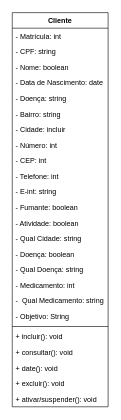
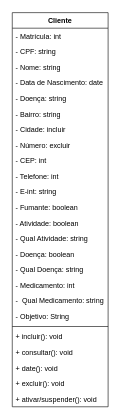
- <mxCell id="5" value="- Nome: boolean" style="text;strokeColor=none;fillColor=none;align=left;verticalAlign=top;spacingLeft=4;spacingRight=4;overflow=hidden;rotatable=0;points=[[0,0.5],[1,0.5]];portConstraint=eastwest;" vertex="1" parent="2"><mxGeometry y="78" width="160" height="26" as="geometry" /></mxCell>
+ <mxCell id="5" value="- Nome: string" style="text;strokeColor=none;fillColor=none;align=left;verticalAlign=top;spacingLeft=4;spacingRight=4;overflow=hidden;rotatable=0;points=[[0,0.5],[1,0.5]];portConstraint=eastwest;" vertex="1" parent="2"><mxGeometry y="78" width="160" height="26" as="geometry" /></mxCell>
- <mxCell id="10" value="- Número: int" style="text;strokeColor=none;fillColor=none;align=left;verticalAlign=top;spacingLeft=4;spacingRight=4;overflow=hidden;rotatable=0;points=[[0,0.5],[1,0.5]];portConstraint=eastwest;" vertex="1" parent="2"><mxGeometry y="208" width="160" height="26" as="geometry" /></mxCell>
+ <mxCell id="10" value="- Número: excluir" style="text;strokeColor=none;fillColor=none;align=left;verticalAlign=top;spacingLeft=4;spacingRight=4;overflow=hidden;rotatable=0;points=[[0,0.5],[1,0.5]];portConstraint=eastwest;" vertex="1" parent="2"><mxGeometry y="208" width="160" height="26" as="geometry" /></mxCell>
- <mxCell id="16" value="- Qual Cidade: string" style="text;strokeColor=none;fillColor=none;align=left;verticalAlign=top;spacingLeft=4;spacingRight=4;overflow=hidden;rotatable=0;points=[[0,0.5],[1,0.5]];portConstraint=eastwest;" vertex="1" parent="2"><mxGeometry y="364" width="160" height="26" as="geometry" /></mxCell>
+ <mxCell id="16" value="- Qual Atividade: string" style="text;strokeColor=none;fillColor=none;align=left;verticalAlign=top;spacingLeft=4;spacingRight=4;overflow=hidden;rotatable=0;points=[[0,0.5],[1,0.5]];portConstraint=eastwest;" vertex="1" parent="2"><mxGeometry y="364" width="160" height="26" as="geometry" /></mxCell>
